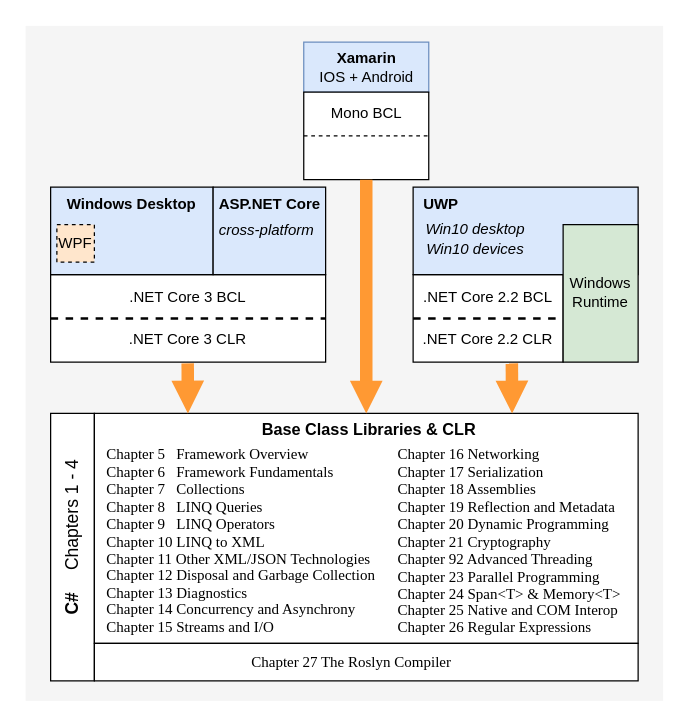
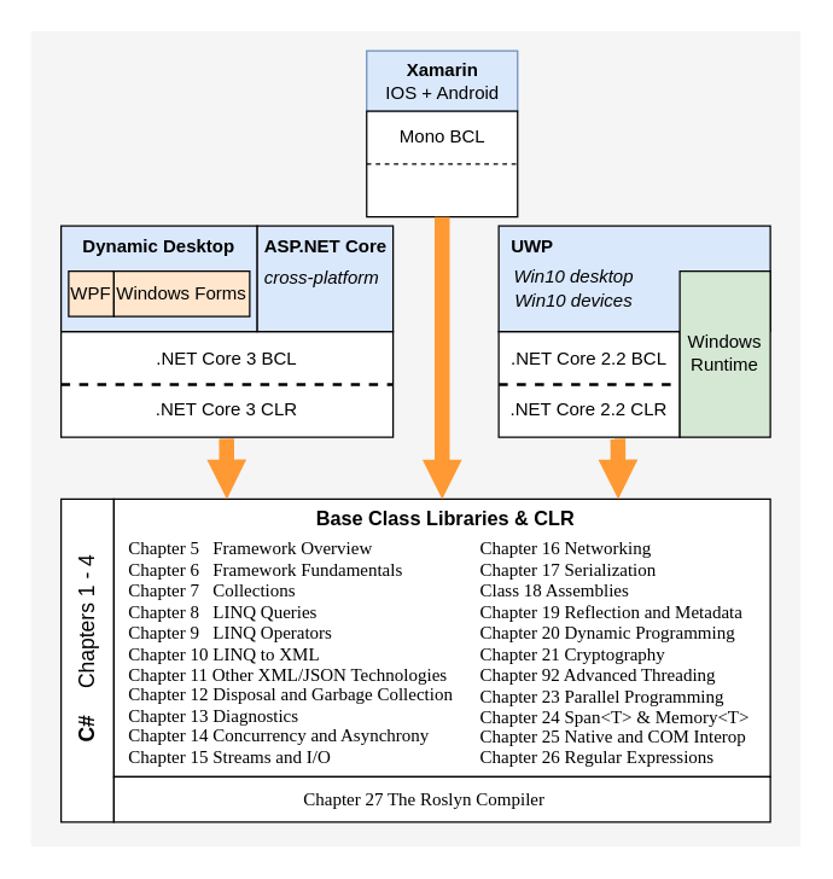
- <mxCell id="15" value="Windows Desktop" style="text;html=1;strokeColor=none;fillColor=none;align=center;verticalAlign=middle;whiteSpace=wrap;rounded=0;fontStyle=1" vertex="1" parent="1"><mxGeometry x="50" y="153" width="110" height="20" as="geometry" /></mxCell>
+ <mxCell id="15" value="Dynamic Desktop" style="text;html=1;strokeColor=none;fillColor=none;align=center;verticalAlign=middle;whiteSpace=wrap;rounded=0;fontStyle=1" vertex="1" parent="1"><mxGeometry x="50" y="153" width="110" height="20" as="geometry" /></mxCell>
- <mxCell id="13" value="WPF" style="rounded=0;whiteSpace=wrap;html=1;fillColor=#ffe6cc;dashed=1;" parent="1" vertex="1"><mxGeometry x="45" y="179" width="30" height="30" as="geometry" /></mxCell>
+ <mxCell id="13" value="WPF" style="rounded=0;whiteSpace=wrap;html=1;fillColor=#ffe6cc;" parent="1" vertex="1"><mxGeometry x="45" y="179" width="30" height="30" as="geometry" /></mxCell>
+ <mxCell id="14" value="Windows Forms" style="rounded=0;whiteSpace=wrap;html=1;fillColor=#ffe6cc;" parent="1" vertex="1"><mxGeometry x="75" y="179" width="90" height="30" as="geometry" /></mxCell>
- <mxCell id="39" value="Chapter 18 Assemblies" style="text;html=1;strokeColor=none;fillColor=none;align=left;verticalAlign=middle;whiteSpace=wrap;rounded=0;shadow=0;glass=0;sketch=0;fontSize=12;fontFamily=Times New Roman;" vertex="1" parent="1"><mxGeometry x="316" y="384" width="130" height="14" as="geometry" /></mxCell>
+ <mxCell id="39" value="Class 18 Assemblies" style="text;html=1;strokeColor=none;fillColor=none;align=left;verticalAlign=middle;whiteSpace=wrap;rounded=0;shadow=0;glass=0;sketch=0;fontSize=12;fontFamily=Times New Roman;" vertex="1" parent="1"><mxGeometry x="316" y="384" width="130" height="14" as="geometry" /></mxCell>
